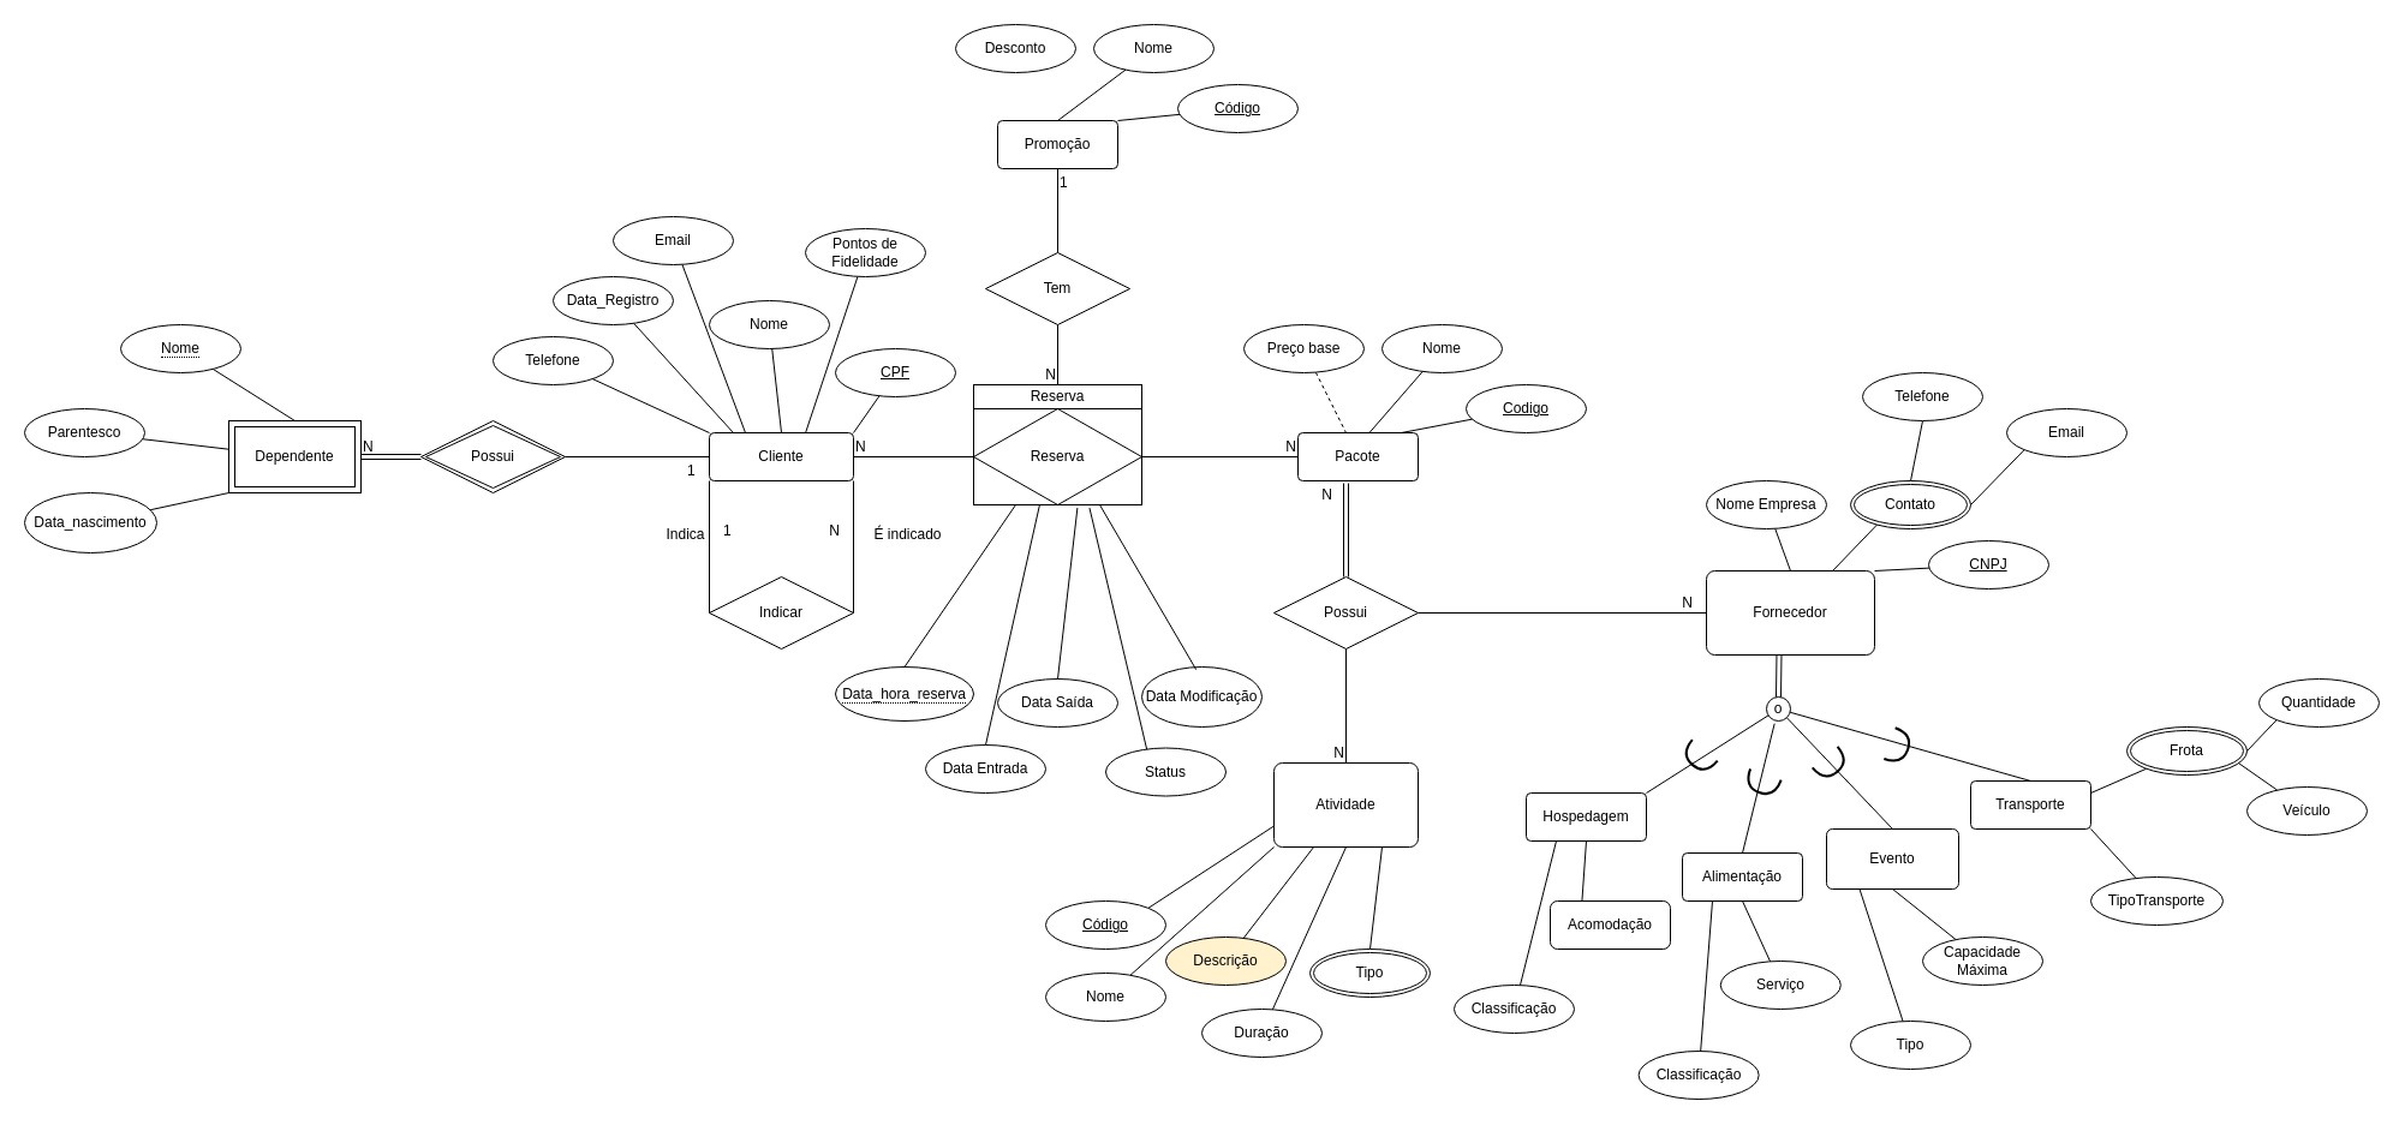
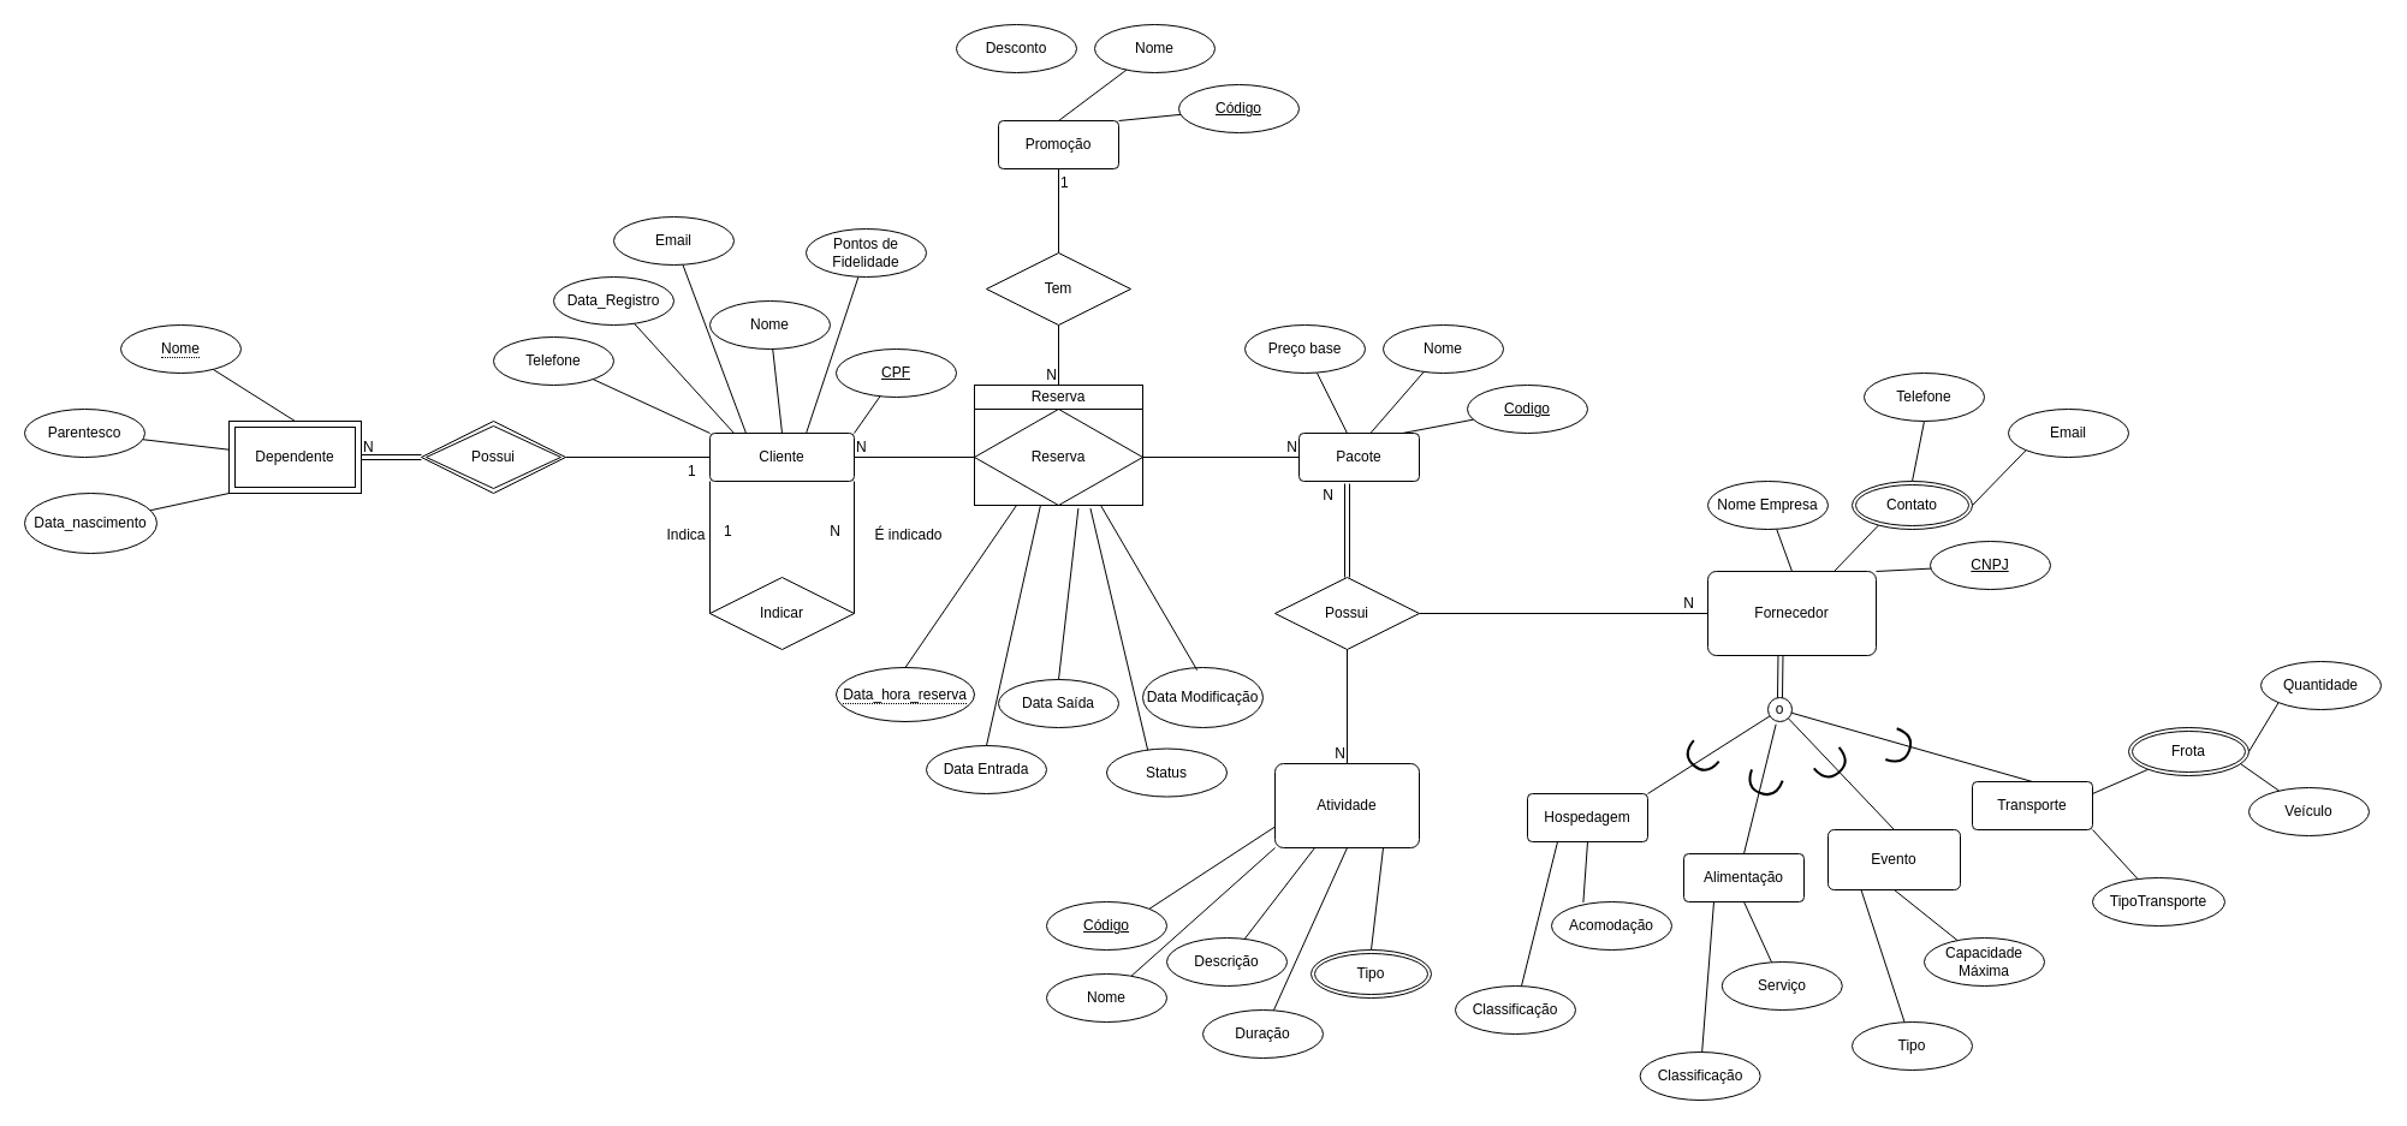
- <mxCell id="46" style="rounded=0;orthogonalLoop=1;jettySize=auto;html=1;endArrow=none;endFill=0;dashed=1;" parent="1" source="47" target="2" edge="1"><mxGeometry relative="1" as="geometry" /></mxCell>
+ <mxCell id="46" style="rounded=0;orthogonalLoop=1;jettySize=auto;html=1;endArrow=none;endFill=0;" parent="1" source="47" target="2" edge="1"><mxGeometry relative="1" as="geometry" /></mxCell>
- <mxCell id="118" value="Quantidade" style="ellipse;whiteSpace=wrap;html=1;align=center;" parent="1" vertex="1"><mxGeometry x="1880" y="565" width="100" height="40" as="geometry" /></mxCell>
+ <mxCell id="118" value="Quantidade" style="ellipse;whiteSpace=wrap;html=1;align=center;" parent="1" vertex="1"><mxGeometry x="1880" y="550" width="100" height="40" as="geometry" /></mxCell>
- <mxCell id="97" value="Acomodação" style="whiteSpace=wrap;html=1;align=center;rounded=1;" parent="1" vertex="1"><mxGeometry x="1290" y="750" width="100" height="40" as="geometry" /></mxCell>
+ <mxCell id="97" value="Acomodação" style="ellipse;whiteSpace=wrap;html=1;align=center;" parent="1" vertex="1"><mxGeometry x="1290" y="750" width="100" height="40" as="geometry" /></mxCell>
- <mxCell id="77" value="Descrição" style="ellipse;whiteSpace=wrap;html=1;align=center;fillColor=#fff2cc;" parent="1" vertex="1"><mxGeometry x="970" y="780" width="100" height="40" as="geometry" /></mxCell>
+ <mxCell id="77" value="Descrição" style="ellipse;whiteSpace=wrap;html=1;align=center;" parent="1" vertex="1"><mxGeometry x="970" y="780" width="100" height="40" as="geometry" /></mxCell>
